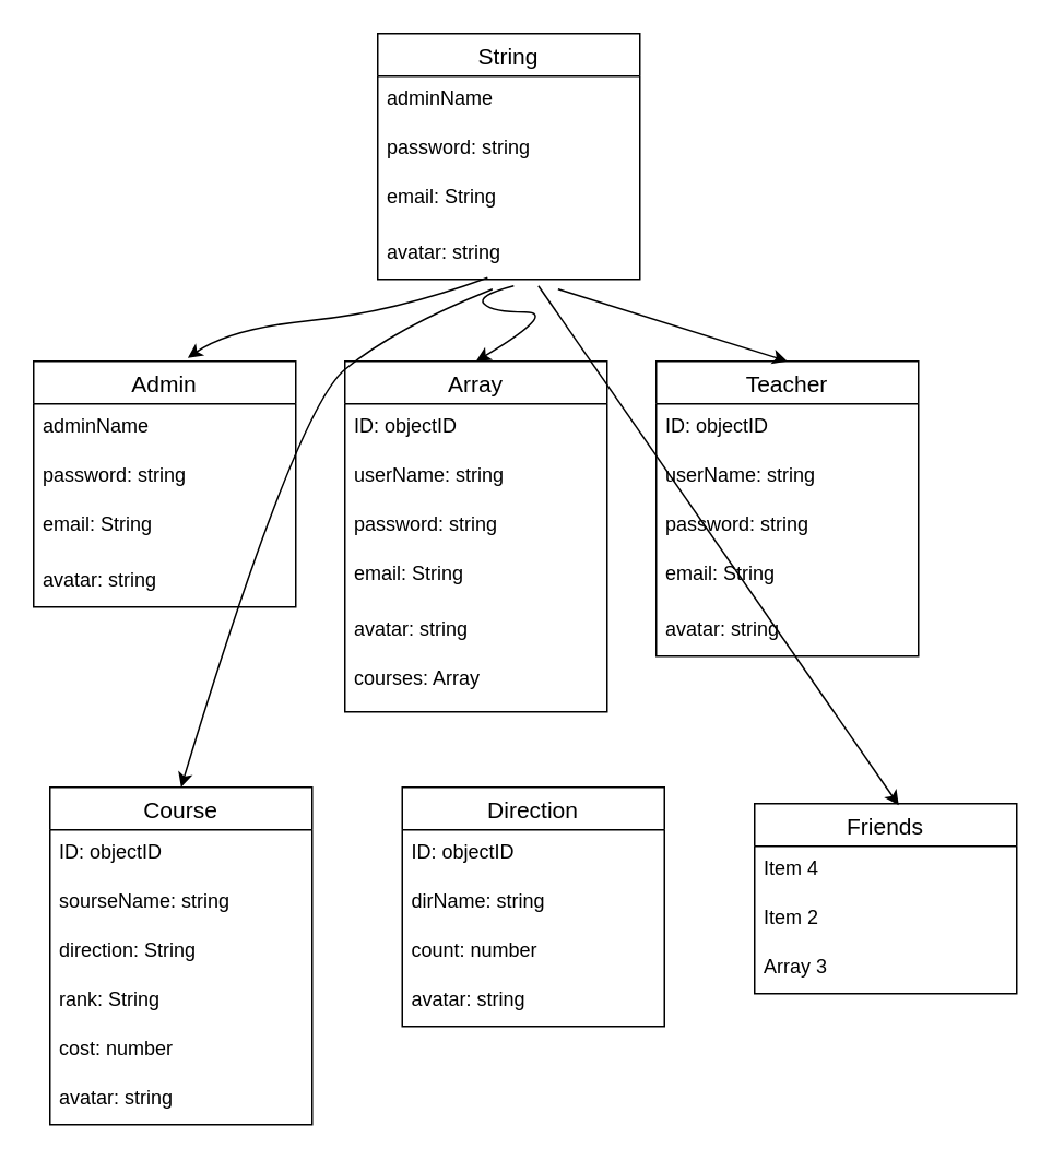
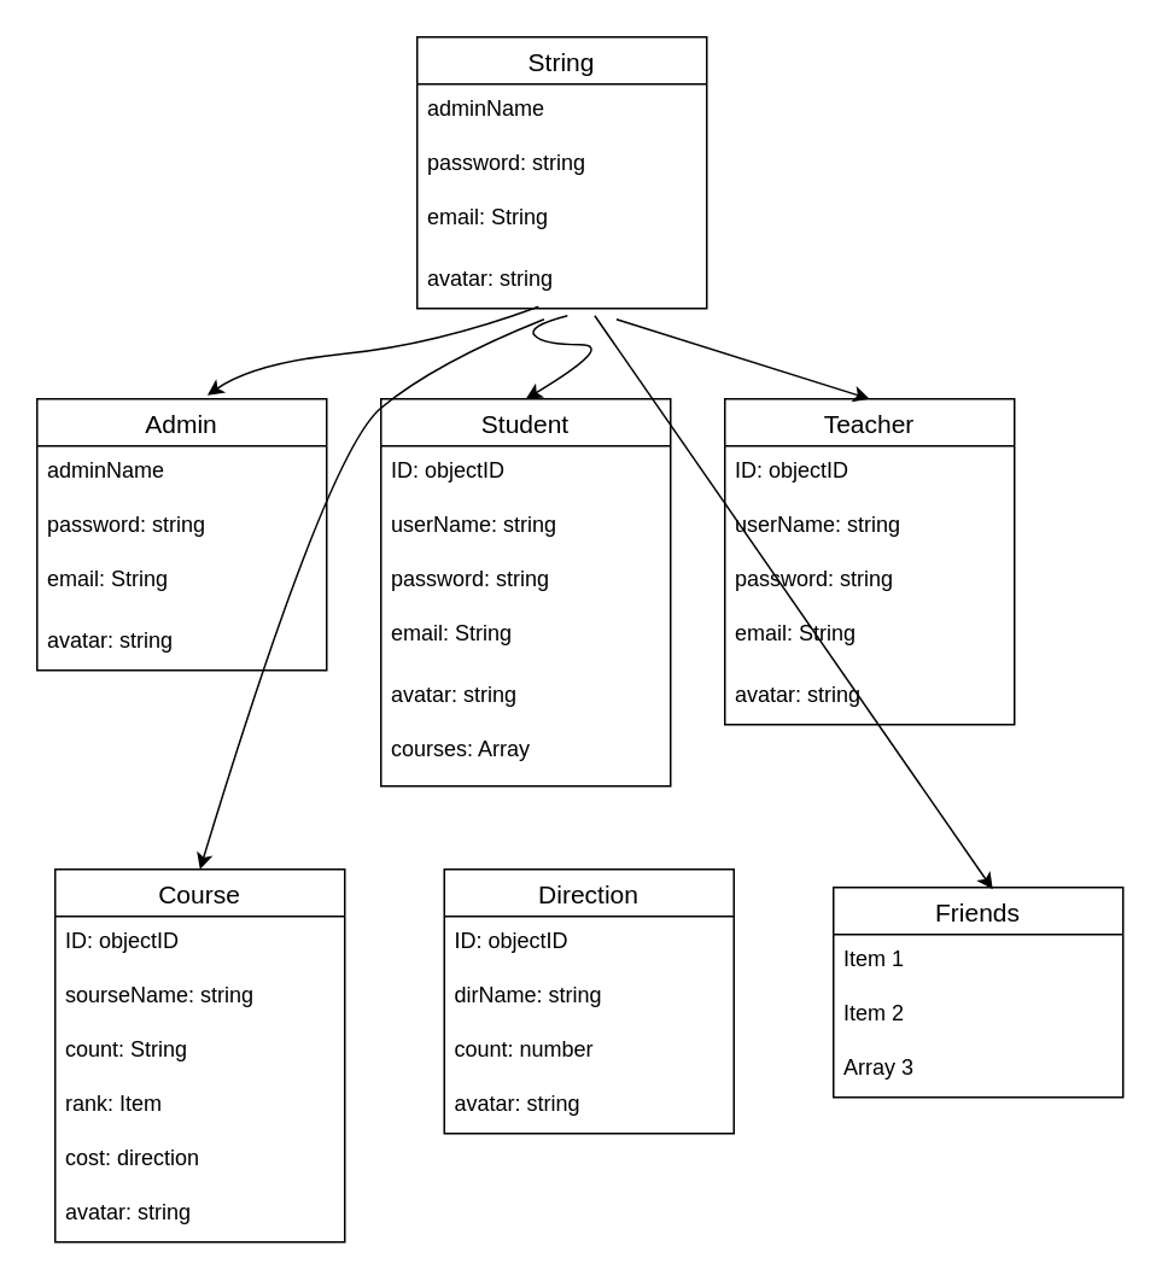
- <mxCell id="7" value="Array" style="swimlane;fontStyle=0;childLayout=stackLayout;horizontal=1;startSize=26;horizontalStack=0;resizeParent=1;resizeParentMax=0;resizeLast=0;collapsible=1;marginBottom=0;align=center;fontSize=14;" vertex="1" parent="1"><mxGeometry x="210" y="220" width="160" height="214" as="geometry" /></mxCell>
+ <mxCell id="7" value="Student" style="swimlane;fontStyle=0;childLayout=stackLayout;horizontal=1;startSize=26;horizontalStack=0;resizeParent=1;resizeParentMax=0;resizeLast=0;collapsible=1;marginBottom=0;align=center;fontSize=14;" vertex="1" parent="1"><mxGeometry x="210" y="220" width="160" height="214" as="geometry" /></mxCell>
- <mxCell id="41" value="Item 4" style="text;strokeColor=none;fillColor=none;spacingLeft=4;spacingRight=4;overflow=hidden;rotatable=0;points=[[0,0.5],[1,0.5]];portConstraint=eastwest;fontSize=12;" vertex="1" parent="40"><mxGeometry y="26" width="160" height="30" as="geometry" /></mxCell>
+ <mxCell id="41" value="Item 1" style="text;strokeColor=none;fillColor=none;spacingLeft=4;spacingRight=4;overflow=hidden;rotatable=0;points=[[0,0.5],[1,0.5]];portConstraint=eastwest;fontSize=12;" vertex="1" parent="40"><mxGeometry y="26" width="160" height="30" as="geometry" /></mxCell>
- <mxCell id="23" value="direction: String" style="text;strokeColor=none;fillColor=none;spacingLeft=4;spacingRight=4;overflow=hidden;rotatable=0;points=[[0,0.5],[1,0.5]];portConstraint=eastwest;fontSize=12;" vertex="1" parent="20"><mxGeometry y="86" width="160" height="30" as="geometry" /></mxCell>
+ <mxCell id="23" value="count: String" style="text;strokeColor=none;fillColor=none;spacingLeft=4;spacingRight=4;overflow=hidden;rotatable=0;points=[[0,0.5],[1,0.5]];portConstraint=eastwest;fontSize=12;" vertex="1" parent="20"><mxGeometry y="86" width="160" height="30" as="geometry" /></mxCell>
- <mxCell id="24" value="rank: String" style="text;strokeColor=none;fillColor=none;spacingLeft=4;spacingRight=4;overflow=hidden;rotatable=0;points=[[0,0.5],[1,0.5]];portConstraint=eastwest;fontSize=12;" vertex="1" parent="20"><mxGeometry y="116" width="160" height="30" as="geometry" /></mxCell>
+ <mxCell id="24" value="rank: Item" style="text;strokeColor=none;fillColor=none;spacingLeft=4;spacingRight=4;overflow=hidden;rotatable=0;points=[[0,0.5],[1,0.5]];portConstraint=eastwest;fontSize=12;" vertex="1" parent="20"><mxGeometry y="116" width="160" height="30" as="geometry" /></mxCell>
- <mxCell id="25" value="cost: number" style="text;strokeColor=none;fillColor=none;spacingLeft=4;spacingRight=4;overflow=hidden;rotatable=0;points=[[0,0.5],[1,0.5]];portConstraint=eastwest;fontSize=12;" vertex="1" parent="20"><mxGeometry y="146" width="160" height="30" as="geometry" /></mxCell>
+ <mxCell id="25" value="cost: direction" style="text;strokeColor=none;fillColor=none;spacingLeft=4;spacingRight=4;overflow=hidden;rotatable=0;points=[[0,0.5],[1,0.5]];portConstraint=eastwest;fontSize=12;" vertex="1" parent="20"><mxGeometry y="146" width="160" height="30" as="geometry" /></mxCell>
